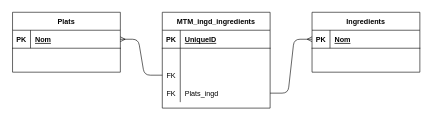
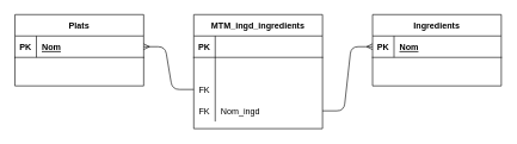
- <mxCell id="11" value="UniqueID" style="shape=partialRectangle;connectable=0;fillColor=none;top=0;left=0;bottom=0;right=0;align=left;spacingLeft=6;fontStyle=5;overflow=hidden;" vertex="1" parent="9"><mxGeometry x="30" width="150" height="30" as="geometry" /></mxCell>
- <mxCell id="18" value="Plats_ingd" style="shape=partialRectangle;connectable=0;fillColor=none;top=0;left=0;bottom=0;right=0;align=left;spacingLeft=6;fontStyle=0;overflow=hidden;" vertex="1" parent="16"><mxGeometry x="30" width="150" height="30" as="geometry" /></mxCell>
+ <mxCell id="18" value="Nom_ingd" style="shape=partialRectangle;connectable=0;fillColor=none;top=0;left=0;bottom=0;right=0;align=left;spacingLeft=6;fontStyle=0;overflow=hidden;" vertex="1" parent="16"><mxGeometry x="30" width="150" height="30" as="geometry" /></mxCell>
